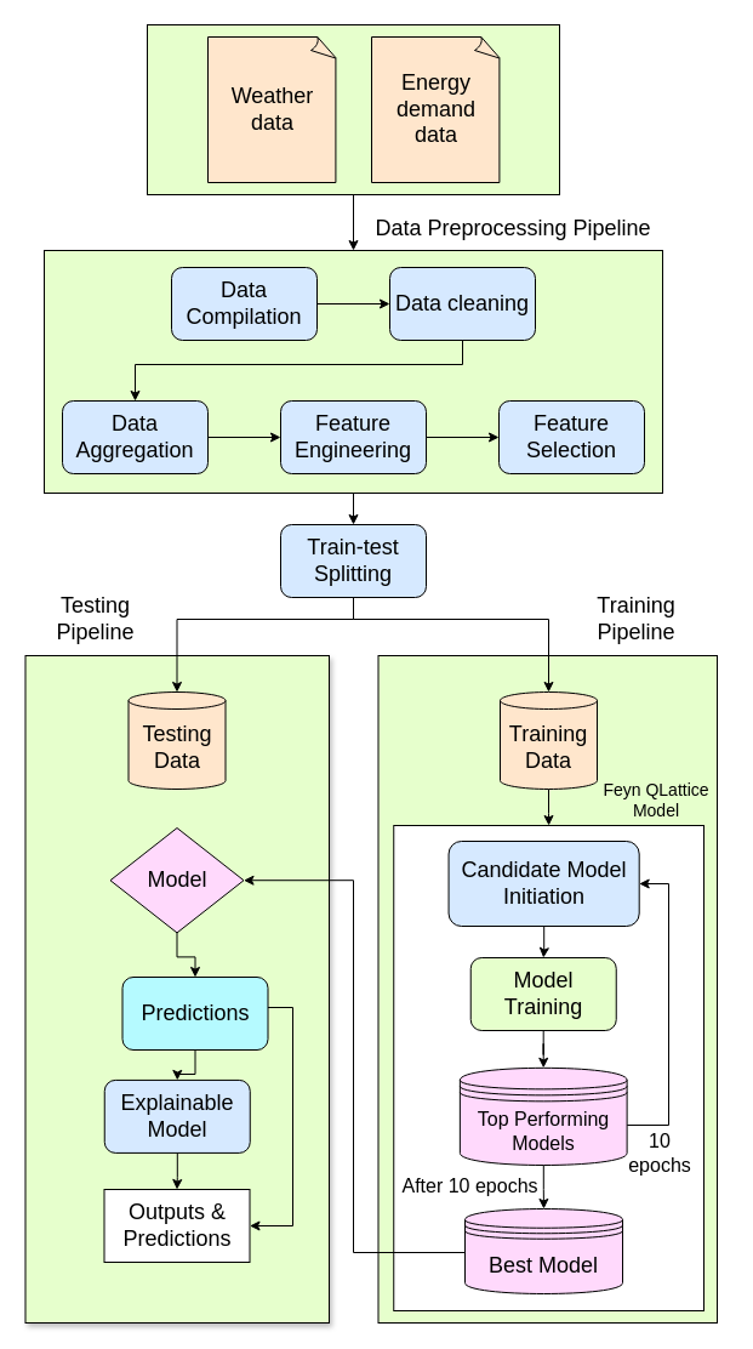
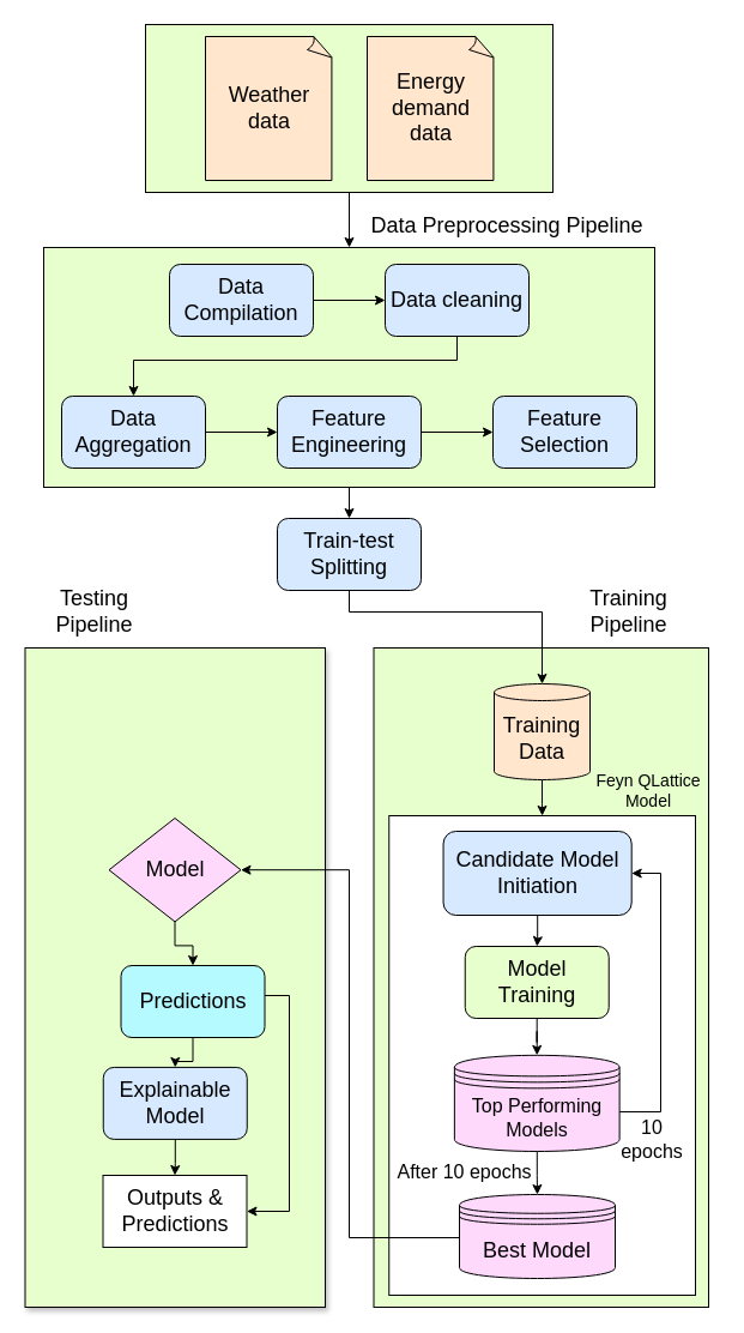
- <mxCell id="44" style="edgeStyle=orthogonalEdgeStyle;rounded=0;orthogonalLoop=1;jettySize=auto;html=1;entryX=0.5;entryY=0;entryDx=0;entryDy=0;entryPerimeter=0;" edge="1" parent="1" source="19" target="20"><mxGeometry relative="1" as="geometry"><Array as="points"><mxPoint x="291" y="510" /><mxPoint x="146" y="510" /></Array></mxGeometry></mxCell>
- <mxCell id="20" value="&lt;font style=&quot;font-size: 18px;&quot;&gt;Testing Data&lt;/font&gt;" style="shape=cylinder3;whiteSpace=wrap;html=1;boundedLbl=1;backgroundOutline=1;size=7.0;fillColor=#FFE6CC;" parent="1" vertex="1"><mxGeometry x="105.5" y="570" width="80" height="80" as="geometry" /></mxCell>
